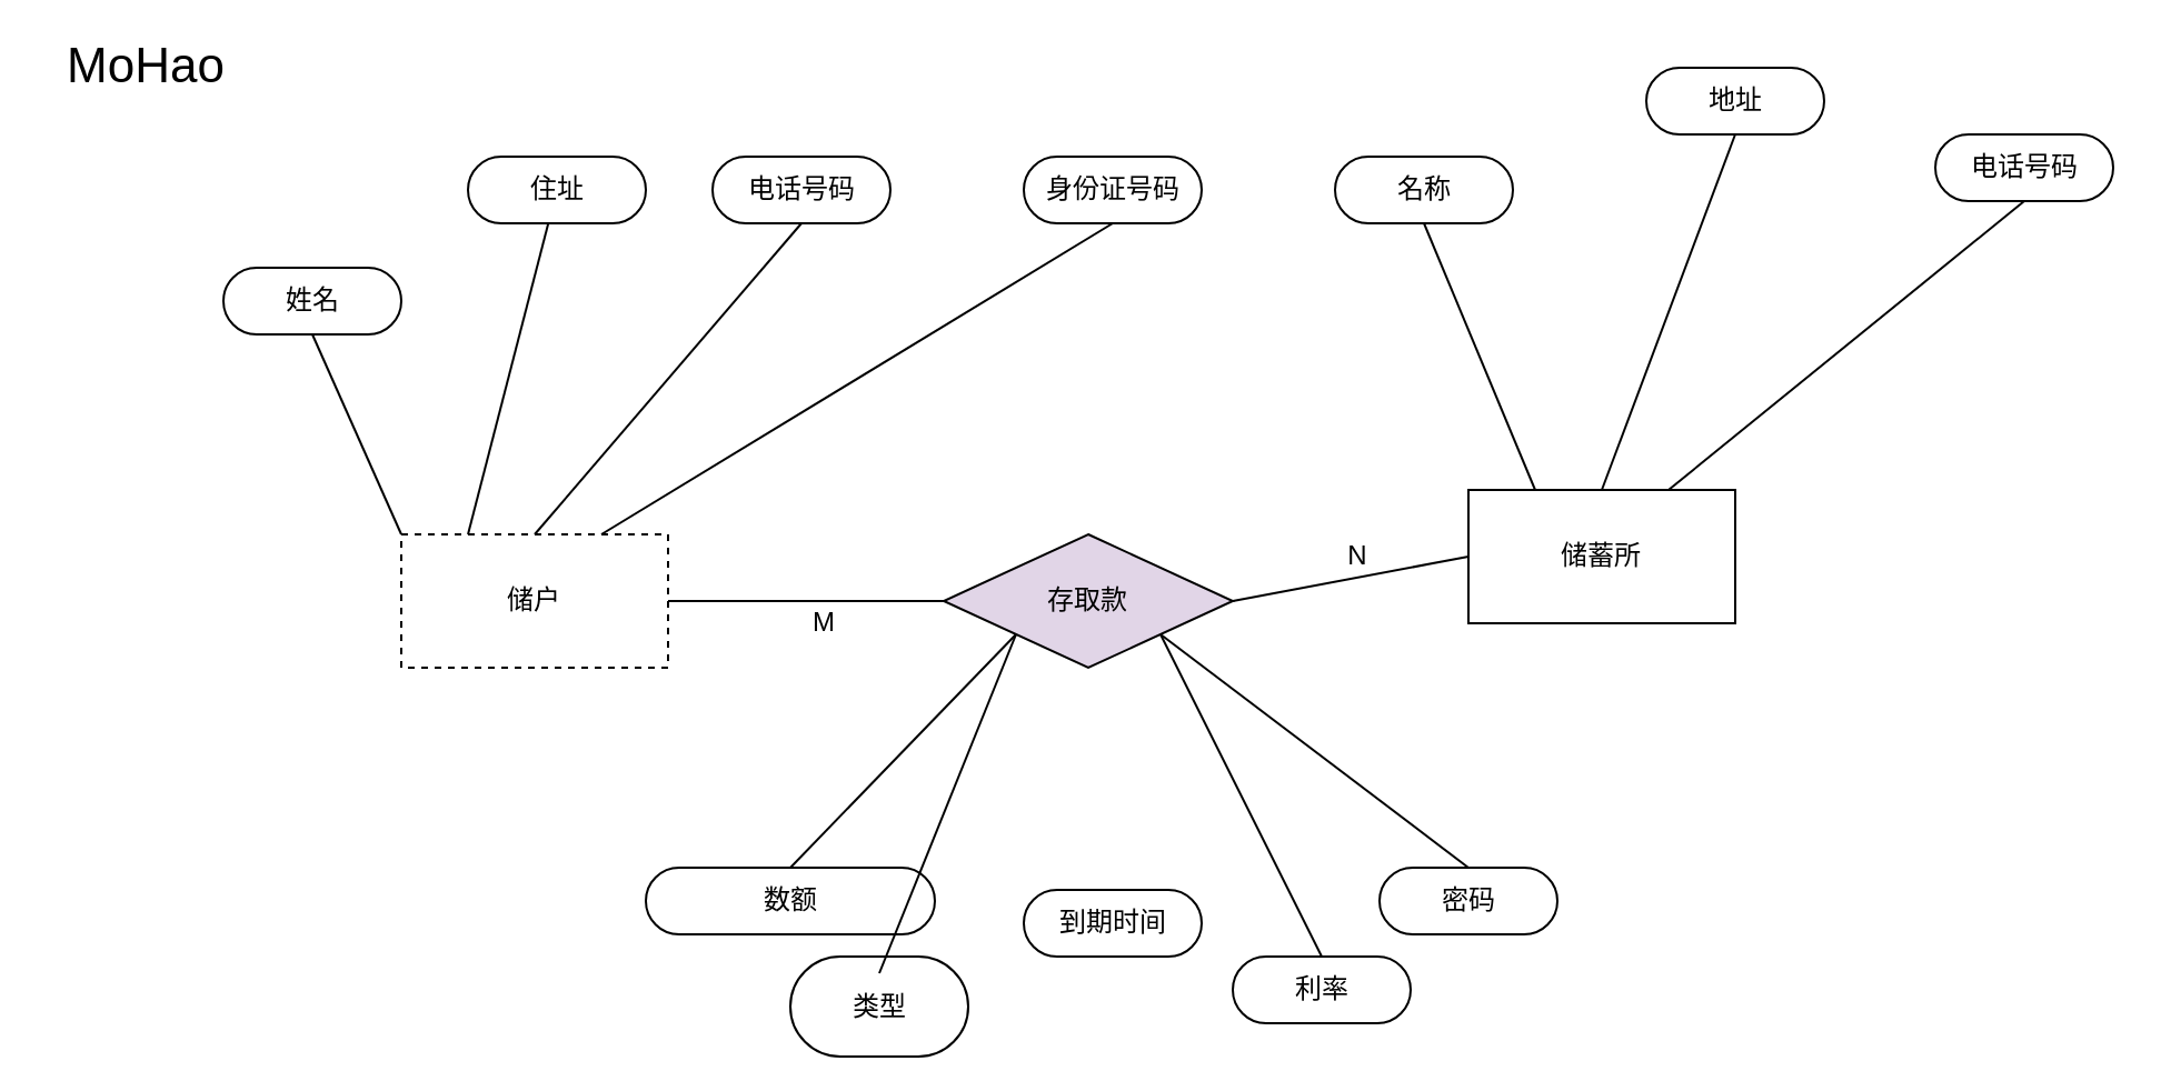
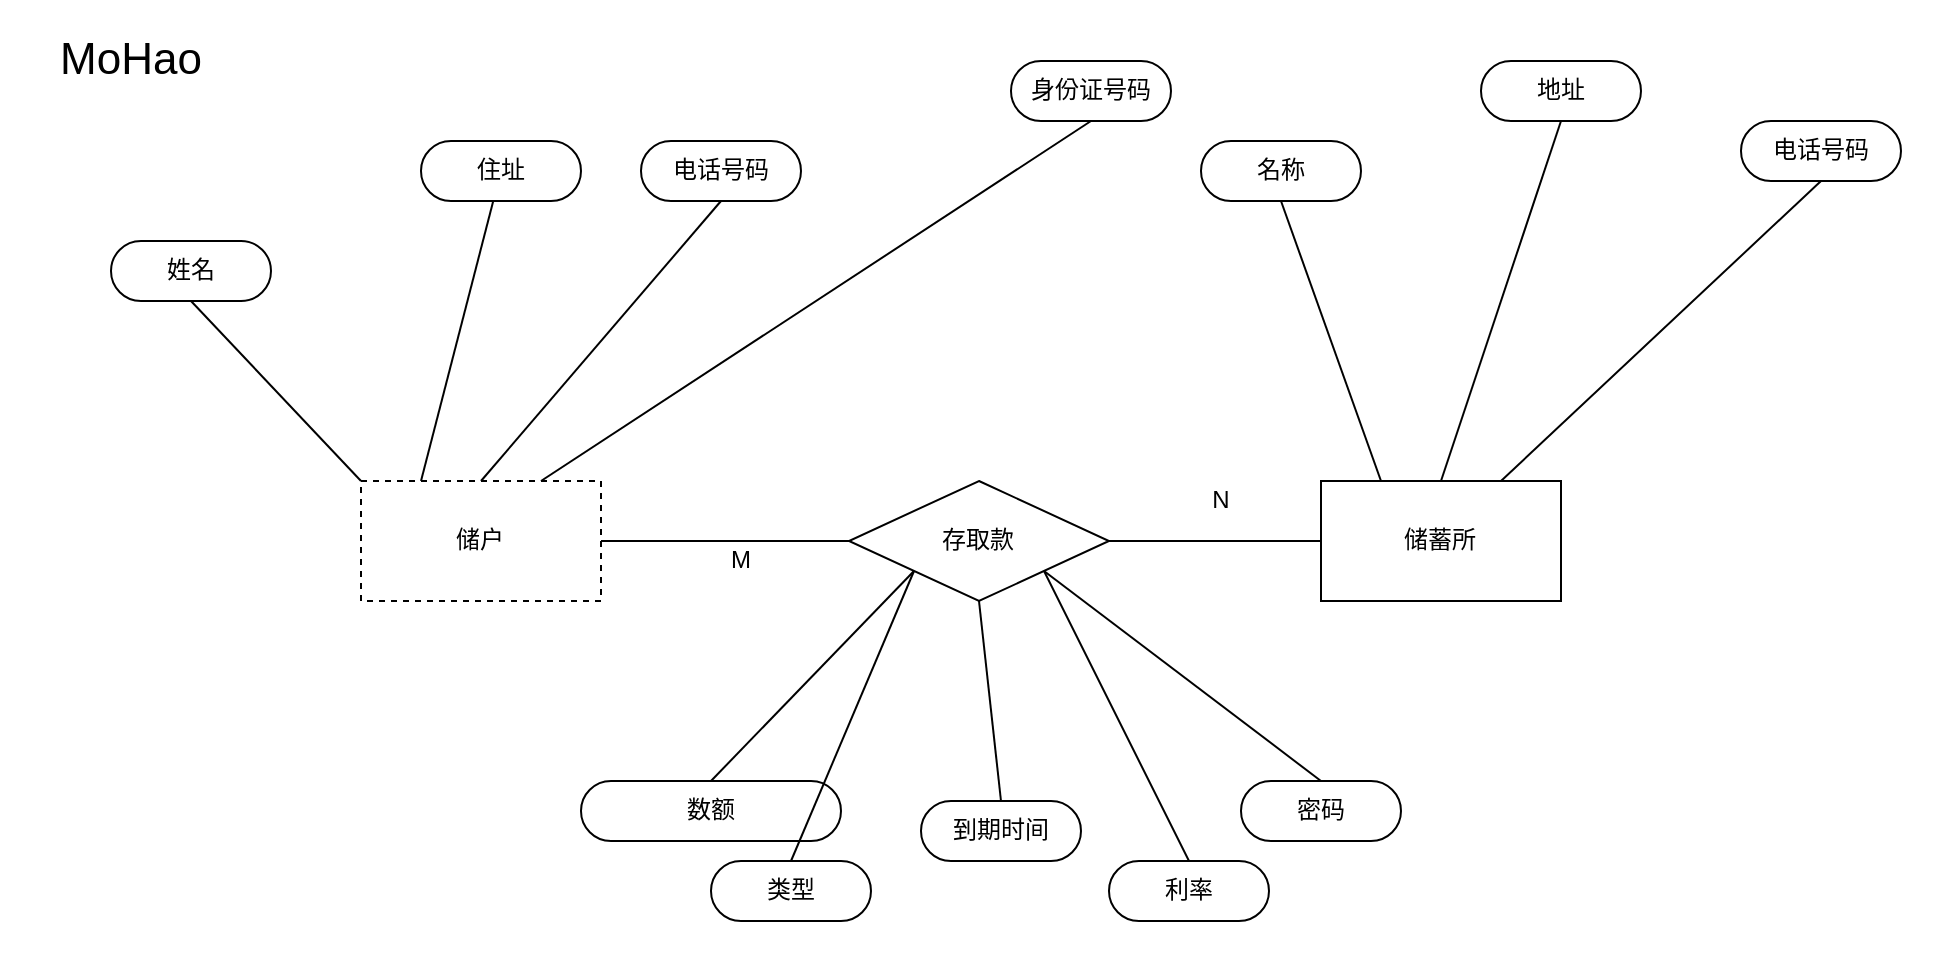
- <mxCell id="9" value="身份证号码" style="html=1;dashed=0;whitespace=wrap;shape=mxgraph.dfd.start" vertex="1" parent="1"><mxGeometry x="460" y="70" width="80" height="30" as="geometry" /></mxCell>
+ <mxCell id="9" value="身份证号码" style="html=1;dashed=0;whitespace=wrap;shape=mxgraph.dfd.start" vertex="1" parent="1"><mxGeometry x="505" y="30" width="80" height="30" as="geometry" /></mxCell>
- <mxCell id="2" value="姓名" style="html=1;dashed=0;whitespace=wrap;shape=mxgraph.dfd.start" vertex="1" parent="1"><mxGeometry x="100" y="120" width="80" height="30" as="geometry" /></mxCell>
+ <mxCell id="2" value="姓名" style="html=1;dashed=0;whitespace=wrap;shape=mxgraph.dfd.start" vertex="1" parent="1"><mxGeometry x="55" y="120" width="80" height="30" as="geometry" /></mxCell>
- <mxCell id="16" value="储蓄所" style="rounded=0;whiteSpace=wrap;html=1;" vertex="1" parent="1"><mxGeometry x="660" y="220" width="120" height="60" as="geometry" /></mxCell>
+ <mxCell id="16" value="储蓄所" style="rounded=0;whiteSpace=wrap;html=1;" vertex="1" parent="1"><mxGeometry x="660" y="240" width="120" height="60" as="geometry" /></mxCell>
- <mxCell id="11" value="存取款" style="rhombus;whiteSpace=wrap;html=1;fillColor=#e1d5e7;" vertex="1" parent="1"><mxGeometry x="424" y="240" width="130" height="60" as="geometry" /></mxCell>
+ <mxCell id="11" value="存取款" style="rhombus;whiteSpace=wrap;html=1;" vertex="1" parent="1"><mxGeometry x="424" y="240" width="130" height="60" as="geometry" /></mxCell>
+ <mxCell id="27" value="" style="endArrow=none;html=1;rounded=0;entryX=0.5;entryY=1;entryDx=0;entryDy=0;exitX=0.5;exitY=0.5;exitDx=0;exitDy=-15;exitPerimeter=0;" edge="1" parent="1" source="22" target="11"><mxGeometry width="50" height="50" relative="1" as="geometry"><mxPoint x="360" y="480" as="sourcePoint" /><mxPoint x="410" y="430" as="targetPoint" /></mxGeometry></mxCell>
- <mxCell id="21" value="类型" style="html=1;dashed=0;whitespace=wrap;shape=mxgraph.dfd.start" vertex="1" parent="1"><mxGeometry x="355" y="430" width="80" height="45" as="geometry" /></mxCell>
+ <mxCell id="21" value="类型" style="html=1;dashed=0;whitespace=wrap;shape=mxgraph.dfd.start" vertex="1" parent="1"><mxGeometry x="355" y="430" width="80" height="30" as="geometry" /></mxCell>
